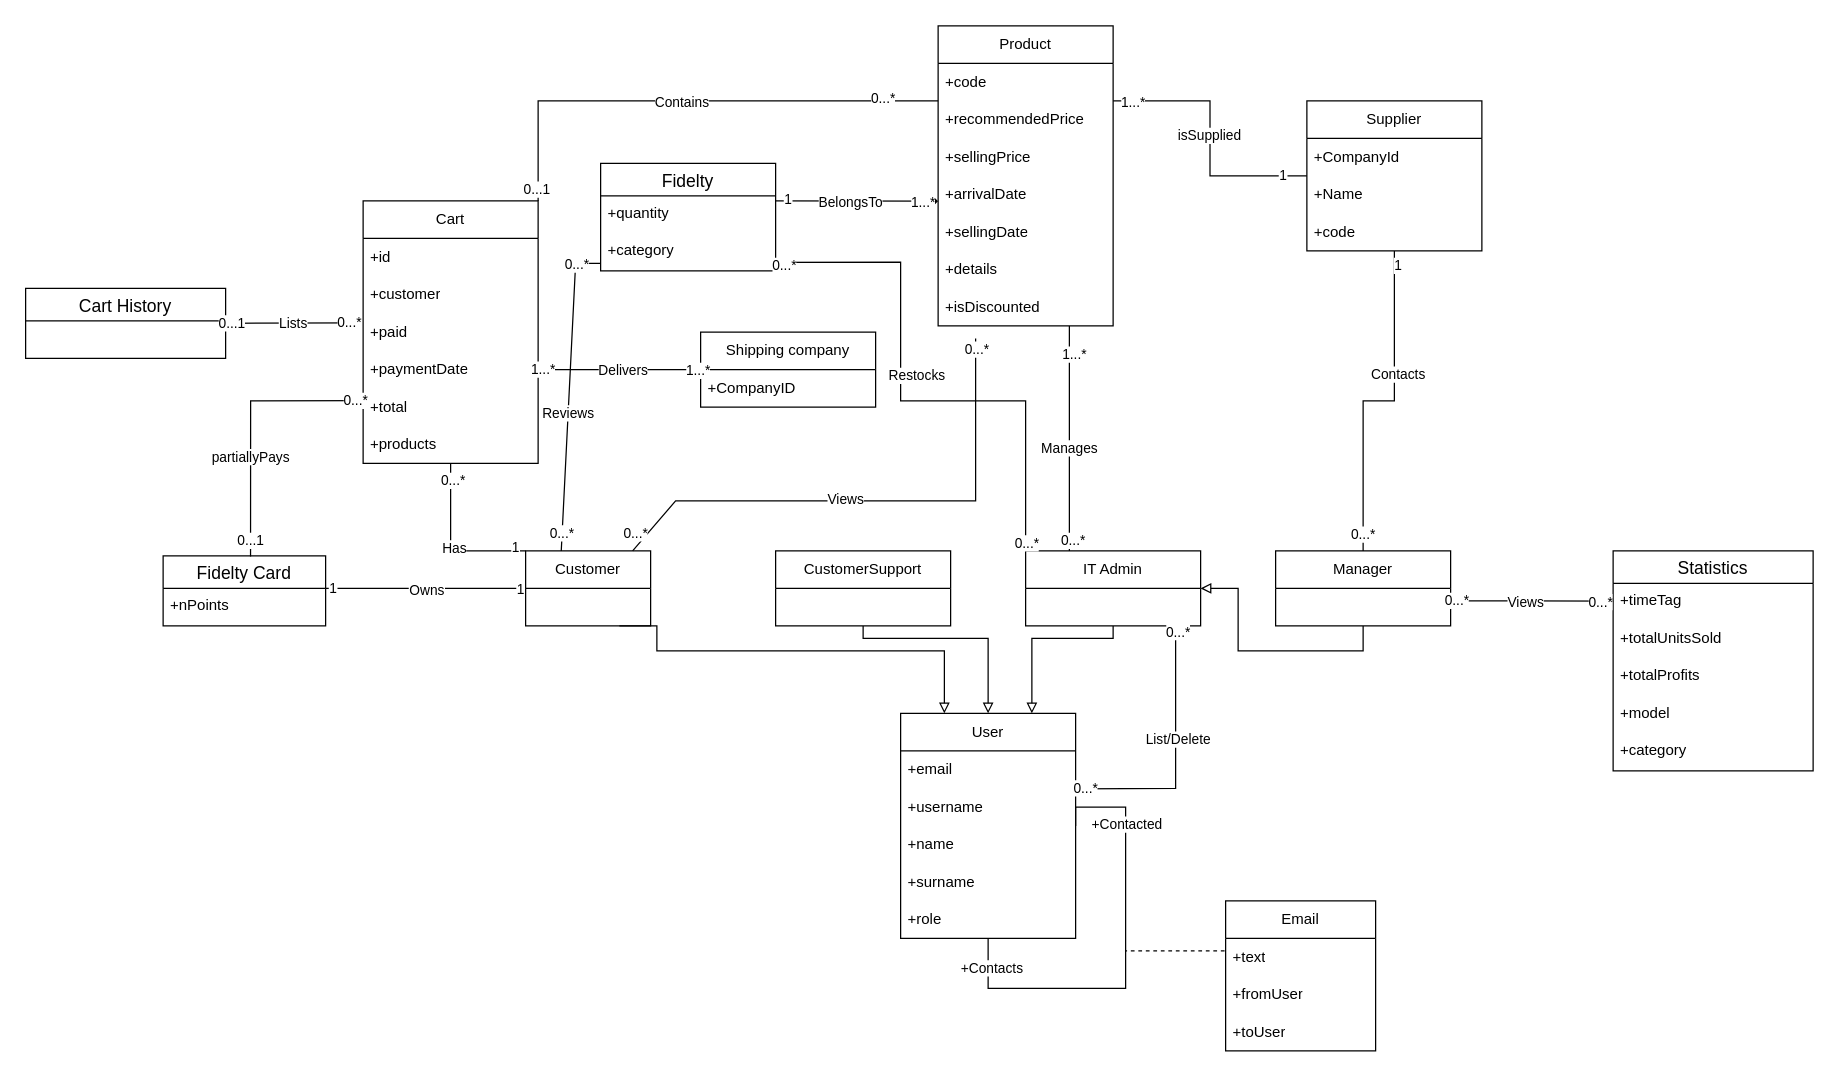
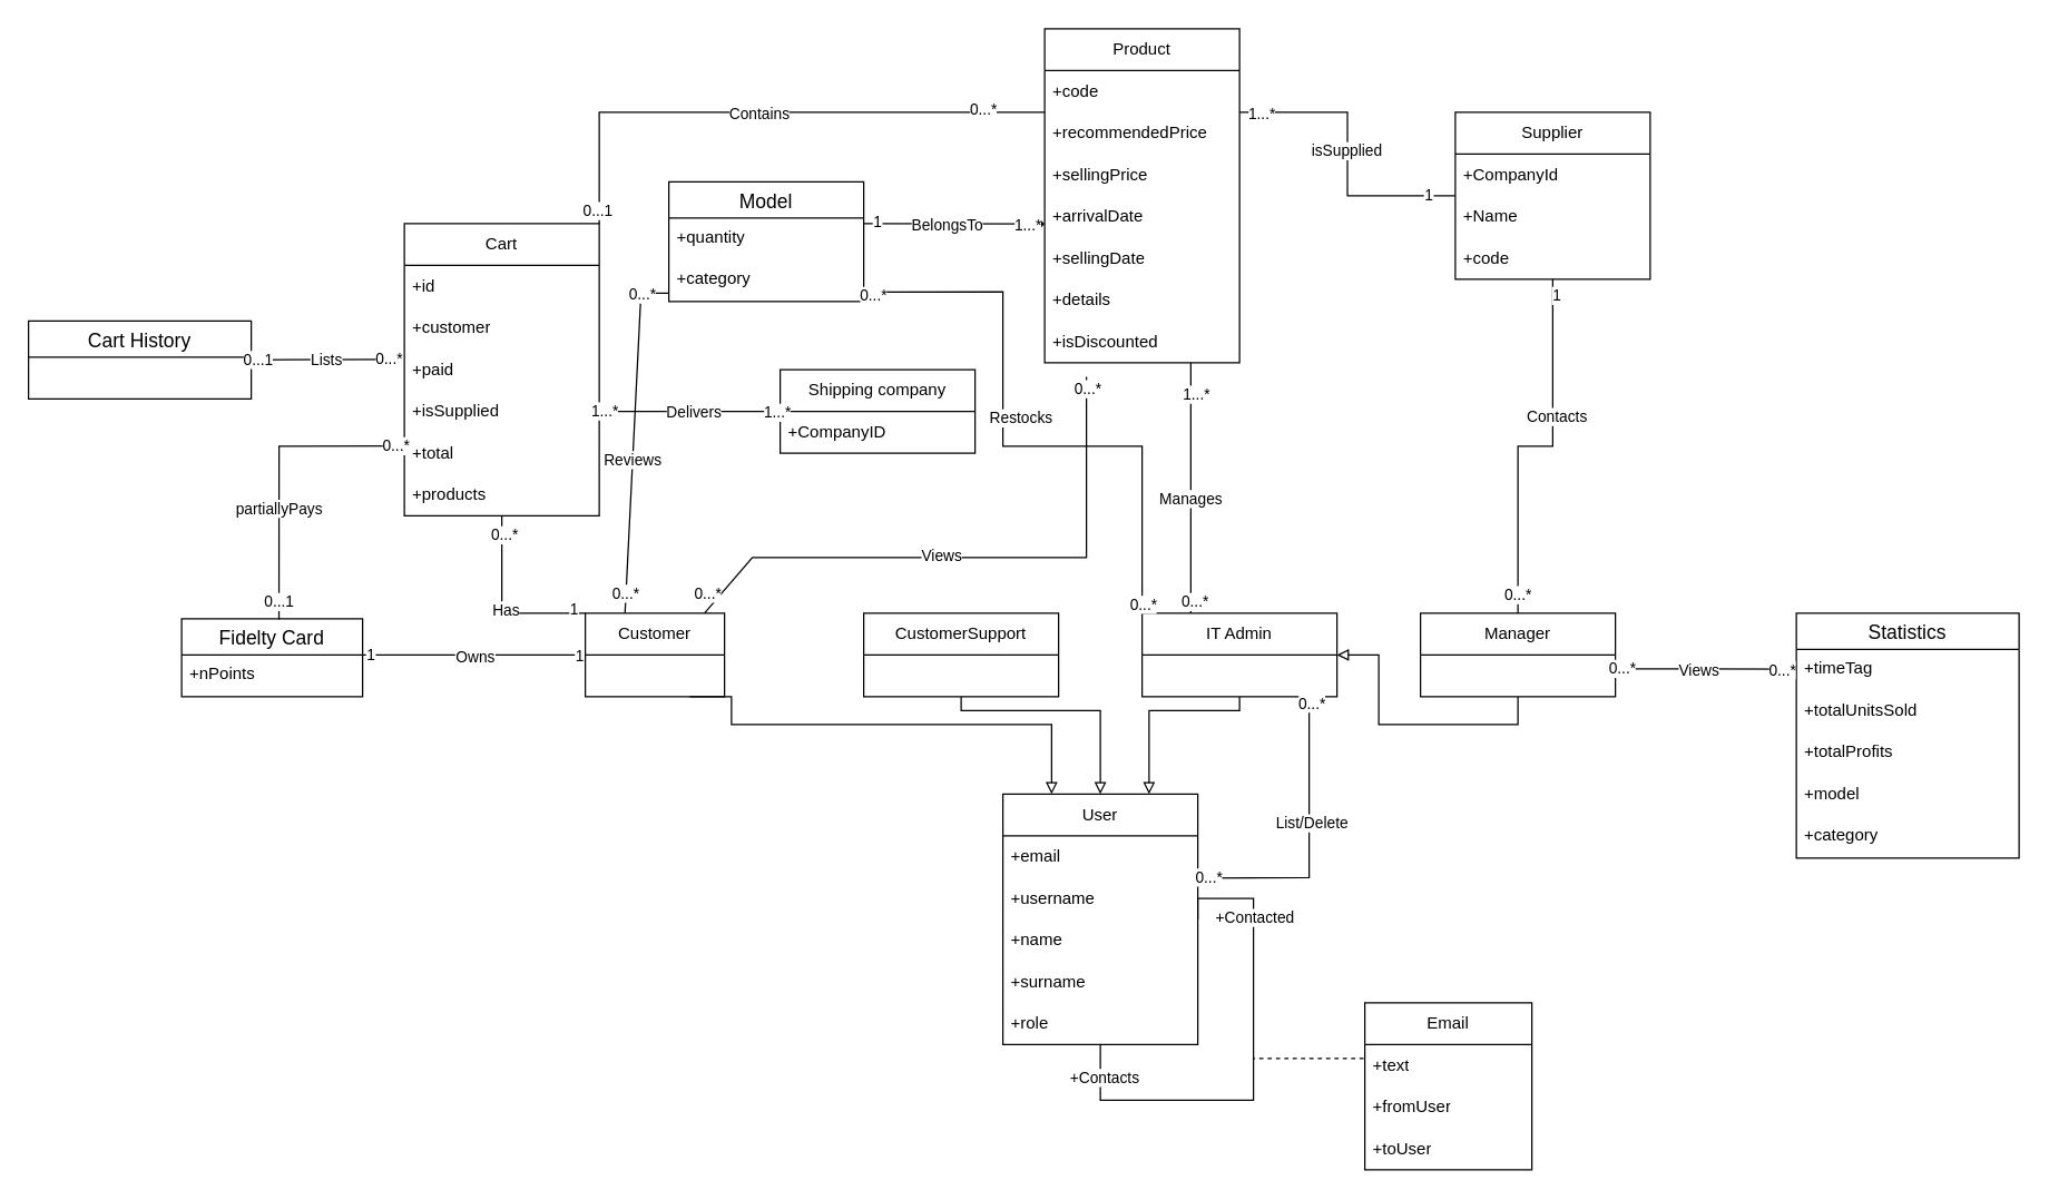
- <mxCell id="83" value="Fidelty" style="swimlane;fontStyle=0;childLayout=stackLayout;horizontal=1;startSize=26;horizontalStack=0;resizeParent=1;resizeParentMax=0;resizeLast=0;collapsible=1;marginBottom=0;align=center;fontSize=14;" parent="1" vertex="1"><mxGeometry x="480" y="130" width="140" height="86" as="geometry" /></mxCell>
+ <mxCell id="83" value="Model" style="swimlane;fontStyle=0;childLayout=stackLayout;horizontal=1;startSize=26;horizontalStack=0;resizeParent=1;resizeParentMax=0;resizeLast=0;collapsible=1;marginBottom=0;align=center;fontSize=14;" parent="1" vertex="1"><mxGeometry x="480" y="130" width="140" height="86" as="geometry" /></mxCell>
- <mxCell id="27" value="+paymentDate" style="text;strokeColor=none;fillColor=none;align=left;verticalAlign=middle;spacingLeft=4;spacingRight=4;overflow=hidden;points=[[0,0.5],[1,0.5]];portConstraint=eastwest;rotatable=0;whiteSpace=wrap;html=1;" parent="23" vertex="1"><mxGeometry y="120" width="140" height="30" as="geometry" /></mxCell>
+ <mxCell id="27" value="+isSupplied" style="text;strokeColor=none;fillColor=none;align=left;verticalAlign=middle;spacingLeft=4;spacingRight=4;overflow=hidden;points=[[0,0.5],[1,0.5]];portConstraint=eastwest;rotatable=0;whiteSpace=wrap;html=1;" parent="23" vertex="1"><mxGeometry y="120" width="140" height="30" as="geometry" /></mxCell>
